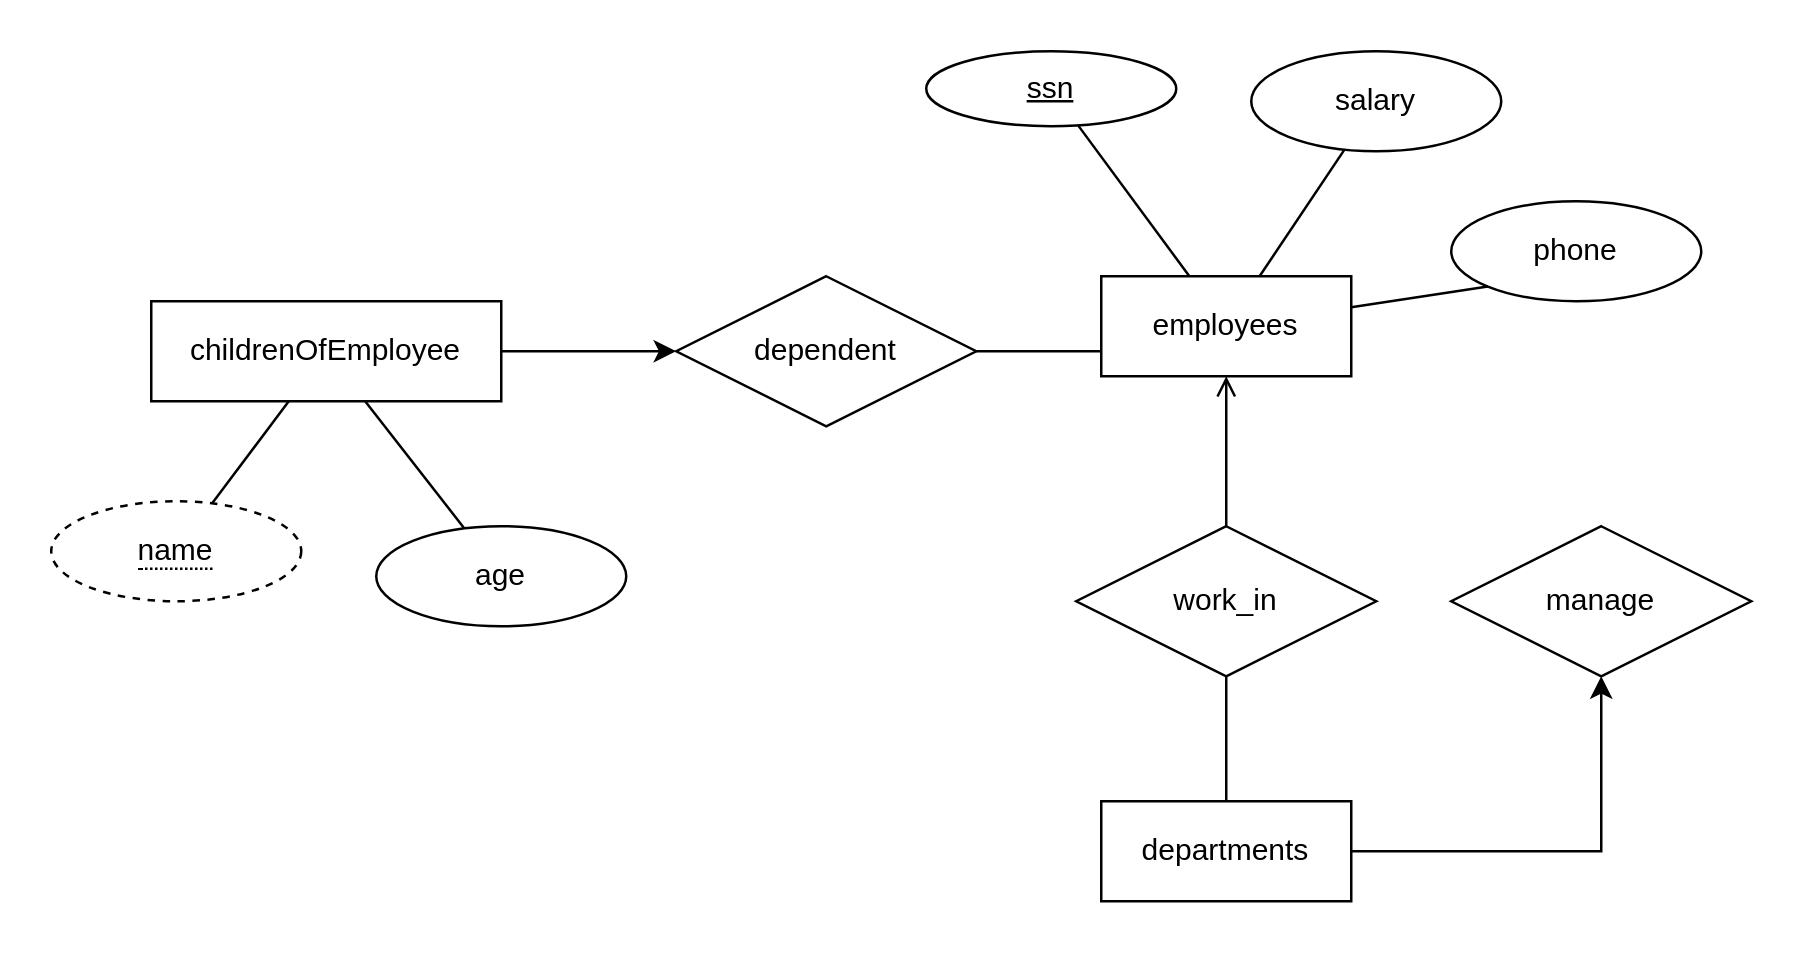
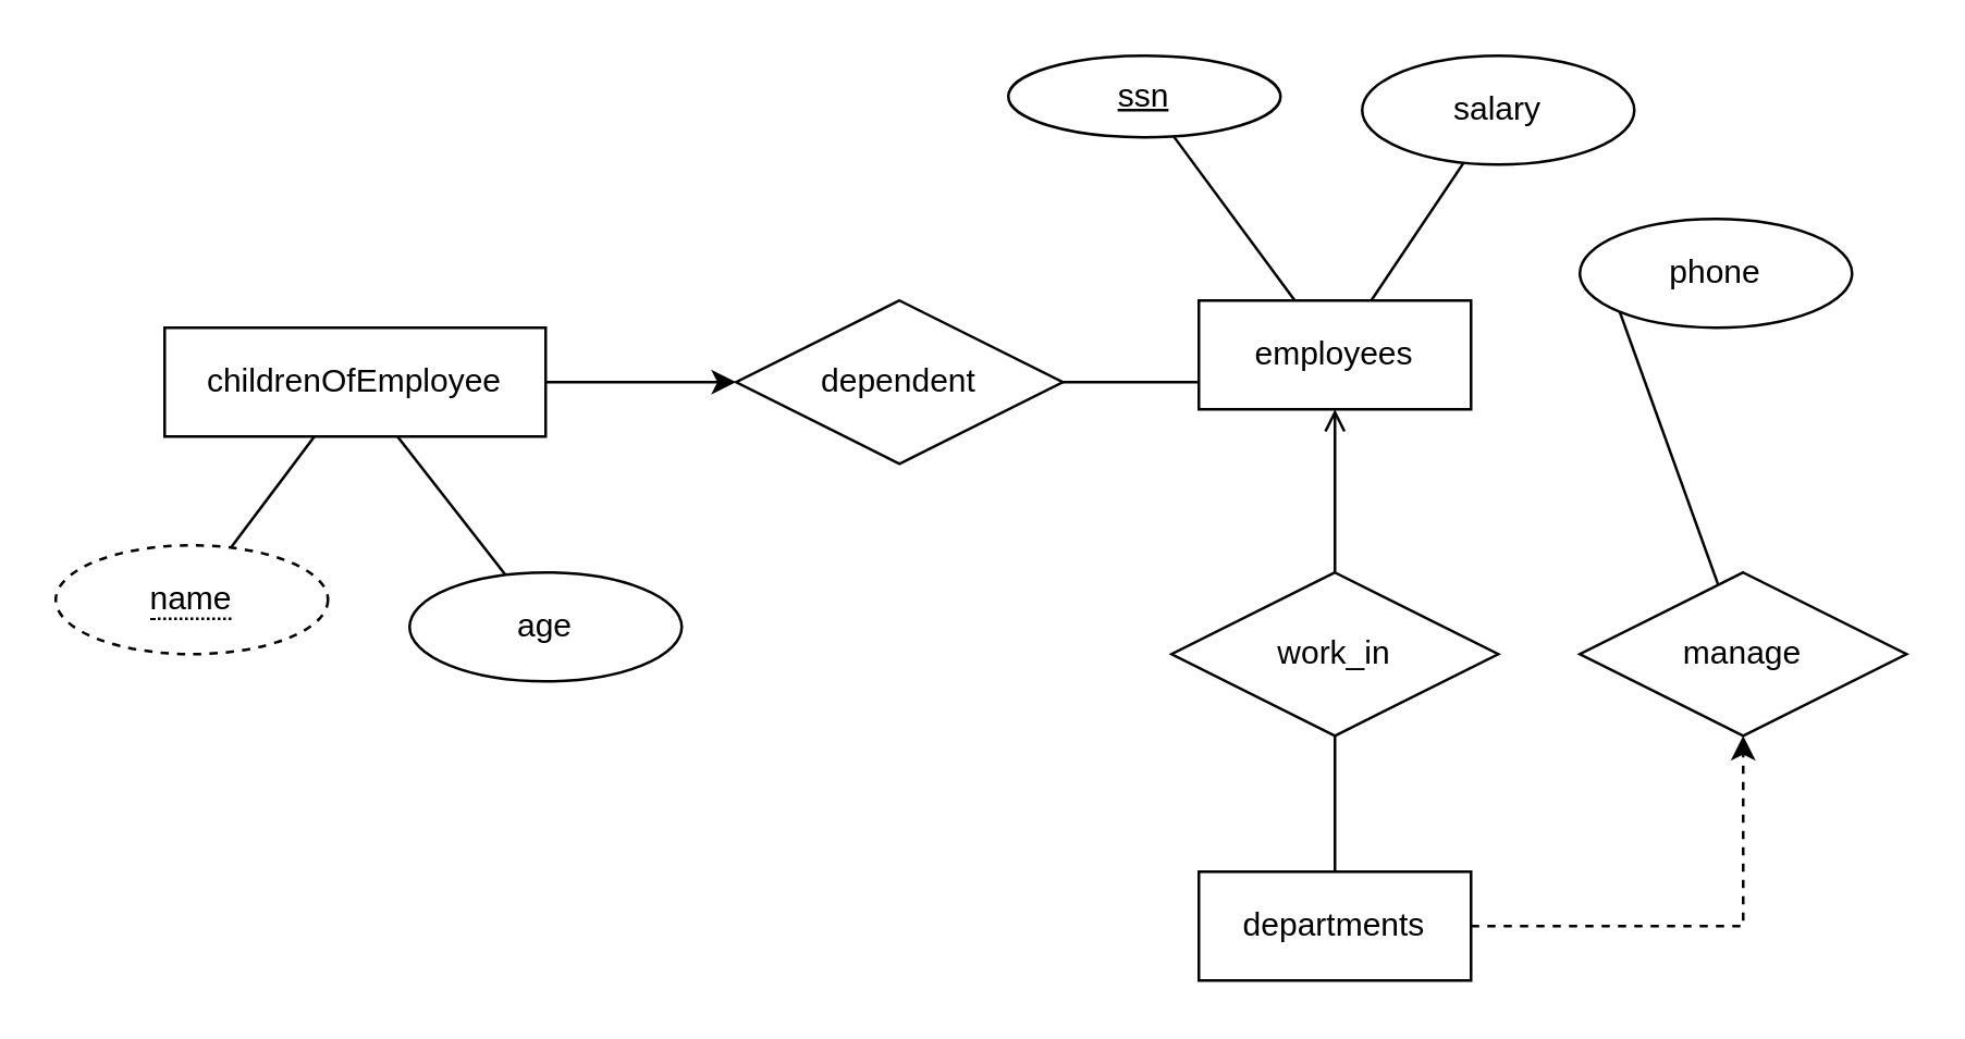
- <mxCell id="10" value="" style="endArrow=none;html=1;rounded=0;exitX=0;exitY=1;exitDx=0;exitDy=0;" edge="1" parent="1" source="7" target="2"><mxGeometry relative="1" as="geometry"><mxPoint x="454.743" y="79.111" as="sourcePoint" /><mxPoint x="494.444" y="130" as="targetPoint" /></mxGeometry></mxCell>
+ <mxCell id="10" value="" style="endArrow=none;html=1;rounded=0;exitX=0;exitY=1;exitDx=0;exitDy=0;" edge="1" parent="1" source="7" target="14"><mxGeometry relative="1" as="geometry"><mxPoint x="454.743" y="79.111" as="sourcePoint" /><mxPoint x="494.444" y="130" as="targetPoint" /></mxGeometry></mxCell>
- <mxCell id="3" style="edgeStyle=orthogonalEdgeStyle;rounded=0;orthogonalLoop=1;jettySize=auto;html=1;entryX=0.5;entryY=1;entryDx=0;entryDy=0;" edge="1" parent="1" source="4" target="14"><mxGeometry relative="1" as="geometry" /></mxCell>
+ <mxCell id="3" style="edgeStyle=orthogonalEdgeStyle;rounded=0;orthogonalLoop=1;jettySize=auto;html=1;entryX=0.5;entryY=1;entryDx=0;entryDy=0;dashed=1;" edge="1" parent="1" source="4" target="14"><mxGeometry relative="1" as="geometry" /></mxCell>
